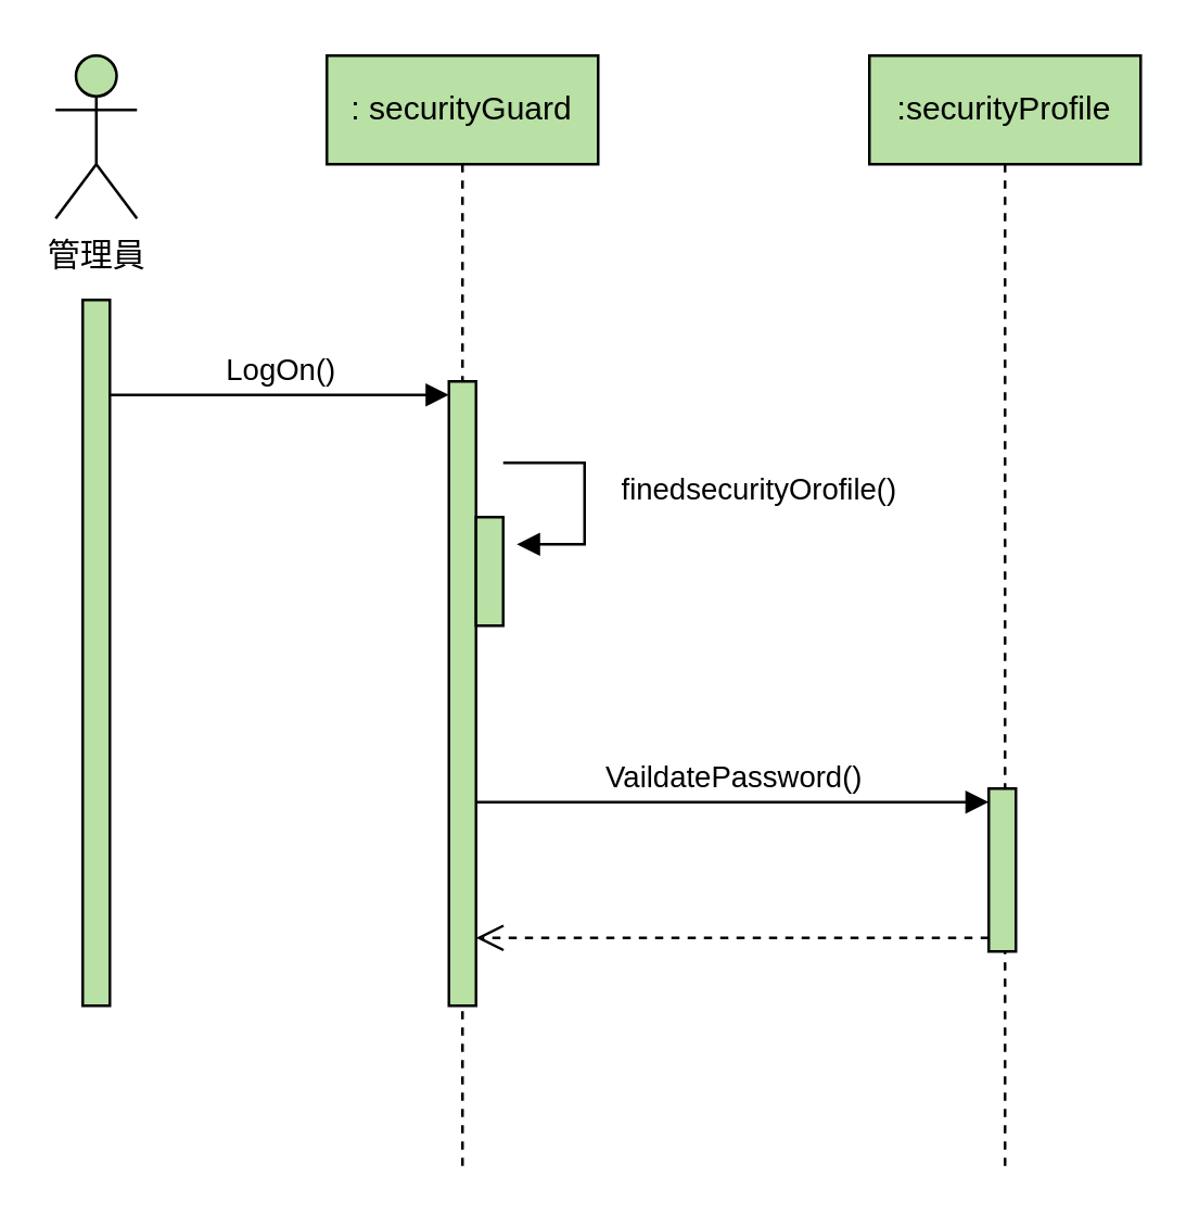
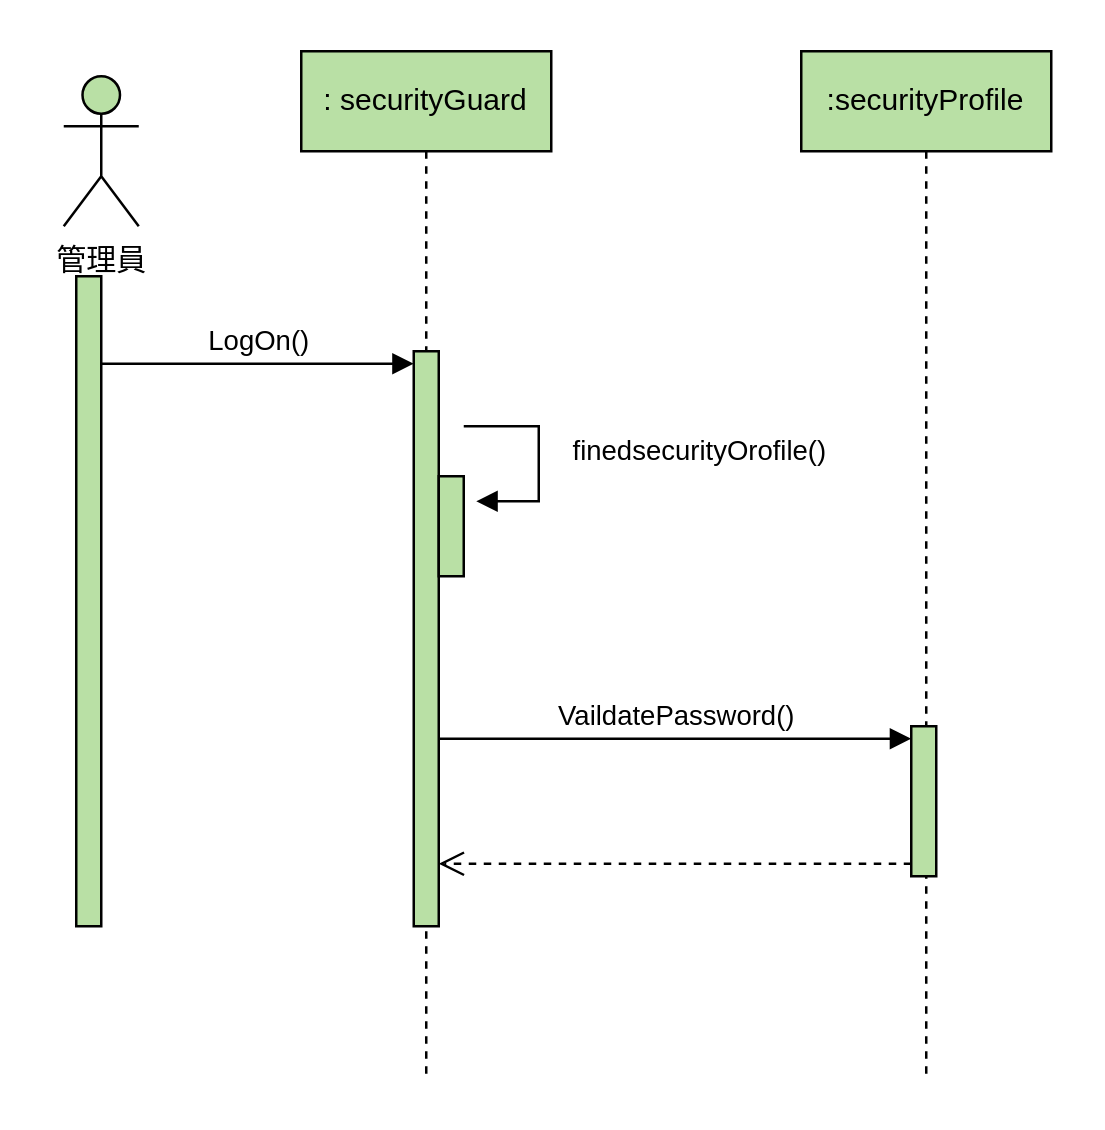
- <mxCell id="2" value="管理員" style="shape=umlActor;verticalLabelPosition=bottom;verticalAlign=top;html=1;outlineConnect=0;fillColor=#B9E0A5;" vertex="1" parent="1"><mxGeometry x="20" y="20" width="30" height="60" as="geometry" /></mxCell>
+ <mxCell id="2" value="管理員" style="shape=umlActor;verticalLabelPosition=bottom;verticalAlign=top;html=1;outlineConnect=0;fillColor=#B9E0A5;" vertex="1" parent="1"><mxGeometry x="25" y="30" width="30" height="60" as="geometry" /></mxCell>
